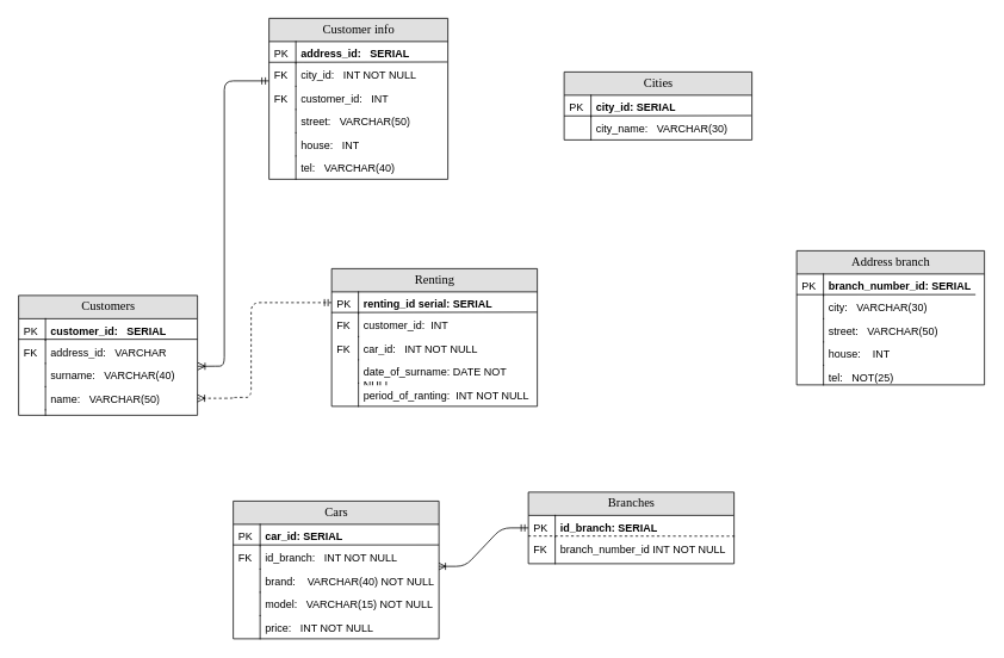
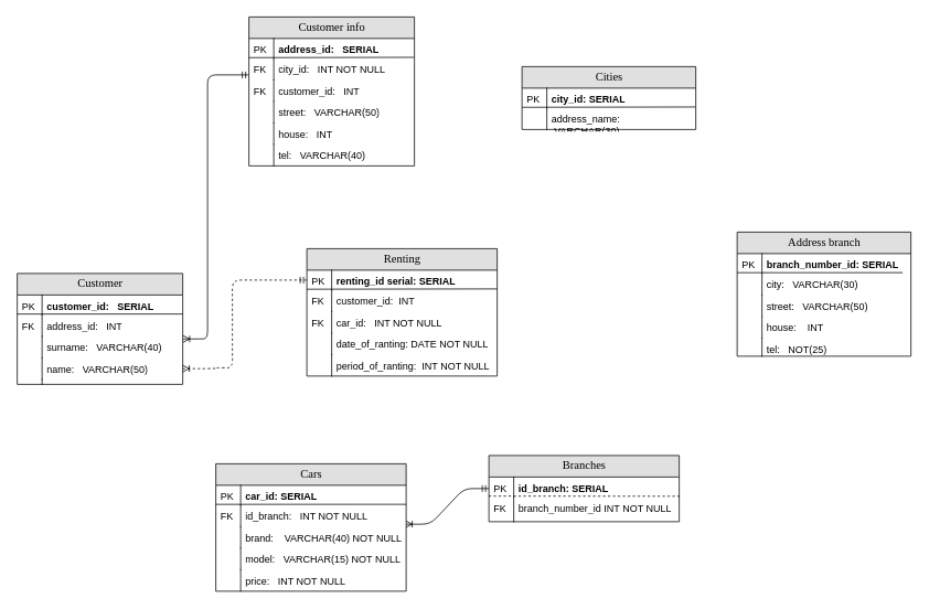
- <mxCell id="36" value="city_name:&amp;nbsp; &amp;nbsp;VARCHAR(30)" style="shape=partialRectangle;top=0;left=0;right=0;bottom=0;html=1;align=left;verticalAlign=top;fillColor=none;spacingLeft=34;spacingRight=4;whiteSpace=wrap;overflow=hidden;rotatable=0;points=[[0,0.5],[1,0.5]];portConstraint=eastwest;dropTarget=0;" vertex="1" parent="33"><mxGeometry y="50" width="210" height="26" as="geometry" /></mxCell>
+ <mxCell id="36" value="address_name:&amp;nbsp; &amp;nbsp;VARCHAR(30)" style="shape=partialRectangle;top=0;left=0;right=0;bottom=0;html=1;align=left;verticalAlign=top;fillColor=none;spacingLeft=34;spacingRight=4;whiteSpace=wrap;overflow=hidden;rotatable=0;points=[[0,0.5],[1,0.5]];portConstraint=eastwest;dropTarget=0;" vertex="1" parent="33"><mxGeometry y="50" width="210" height="26" as="geometry" /></mxCell>
- <mxCell id="3" value="Customers" style="swimlane;html=1;fontStyle=0;childLayout=stackLayout;horizontal=1;startSize=26;fillColor=#e0e0e0;horizontalStack=0;resizeParent=1;resizeLast=0;collapsible=1;marginBottom=0;swimlaneFillColor=#ffffff;align=center;rounded=0;shadow=0;comic=0;labelBackgroundColor=none;strokeWidth=1;fontFamily=Verdana;fontSize=14" parent="1" vertex="1"><mxGeometry y="330" width="200" height="134" as="geometry" x="20"><mxRectangle x="10" y="310" width="110" height="26" as="alternateBounds" /></mxGeometry></mxCell>
+ <mxCell id="3" value="Customer" style="swimlane;html=1;fontStyle=0;childLayout=stackLayout;horizontal=1;startSize=26;fillColor=#e0e0e0;horizontalStack=0;resizeParent=1;resizeLast=0;collapsible=1;marginBottom=0;swimlaneFillColor=#ffffff;align=center;rounded=0;shadow=0;comic=0;labelBackgroundColor=none;strokeWidth=1;fontFamily=Verdana;fontSize=14" parent="1" vertex="1"><mxGeometry y="330" width="200" height="134" as="geometry" x="20"><mxRectangle x="10" y="310" width="110" height="26" as="alternateBounds" /></mxGeometry></mxCell>
- <mxCell id="6" value="address_id:&amp;nbsp; &amp;nbsp;VARCHAR" style="shape=partialRectangle;top=0;left=0;right=0;bottom=0;html=1;align=left;verticalAlign=top;fillColor=none;spacingLeft=34;spacingRight=4;whiteSpace=wrap;overflow=hidden;rotatable=0;points=[[0,0.5],[1,0.5]];portConstraint=eastwest;dropTarget=0;" parent="3" vertex="1"><mxGeometry y="50" width="200" height="26" as="geometry" /></mxCell>
+ <mxCell id="6" value="address_id:&amp;nbsp; &amp;nbsp;INT" style="shape=partialRectangle;top=0;left=0;right=0;bottom=0;html=1;align=left;verticalAlign=top;fillColor=none;spacingLeft=34;spacingRight=4;whiteSpace=wrap;overflow=hidden;rotatable=0;points=[[0,0.5],[1,0.5]];portConstraint=eastwest;dropTarget=0;" parent="3" vertex="1"><mxGeometry y="50" width="200" height="26" as="geometry" /></mxCell>
- <mxCell id="46" value="date_of_surname: DATE NOT NULL" style="shape=partialRectangle;top=0;left=0;right=0;bottom=0;html=1;align=left;verticalAlign=top;fillColor=none;spacingLeft=34;spacingRight=4;whiteSpace=wrap;overflow=hidden;rotatable=0;points=[[0,0.5],[1,0.5]];portConstraint=eastwest;dropTarget=0;" vertex="1" parent="39"><mxGeometry y="102" width="230" height="26" as="geometry" /></mxCell>
+ <mxCell id="46" value="date_of_ranting: DATE NOT NULL" style="shape=partialRectangle;top=0;left=0;right=0;bottom=0;html=1;align=left;verticalAlign=top;fillColor=none;spacingLeft=34;spacingRight=4;whiteSpace=wrap;overflow=hidden;rotatable=0;points=[[0,0.5],[1,0.5]];portConstraint=eastwest;dropTarget=0;" vertex="1" parent="39"><mxGeometry y="102" width="230" height="26" as="geometry" /></mxCell>
